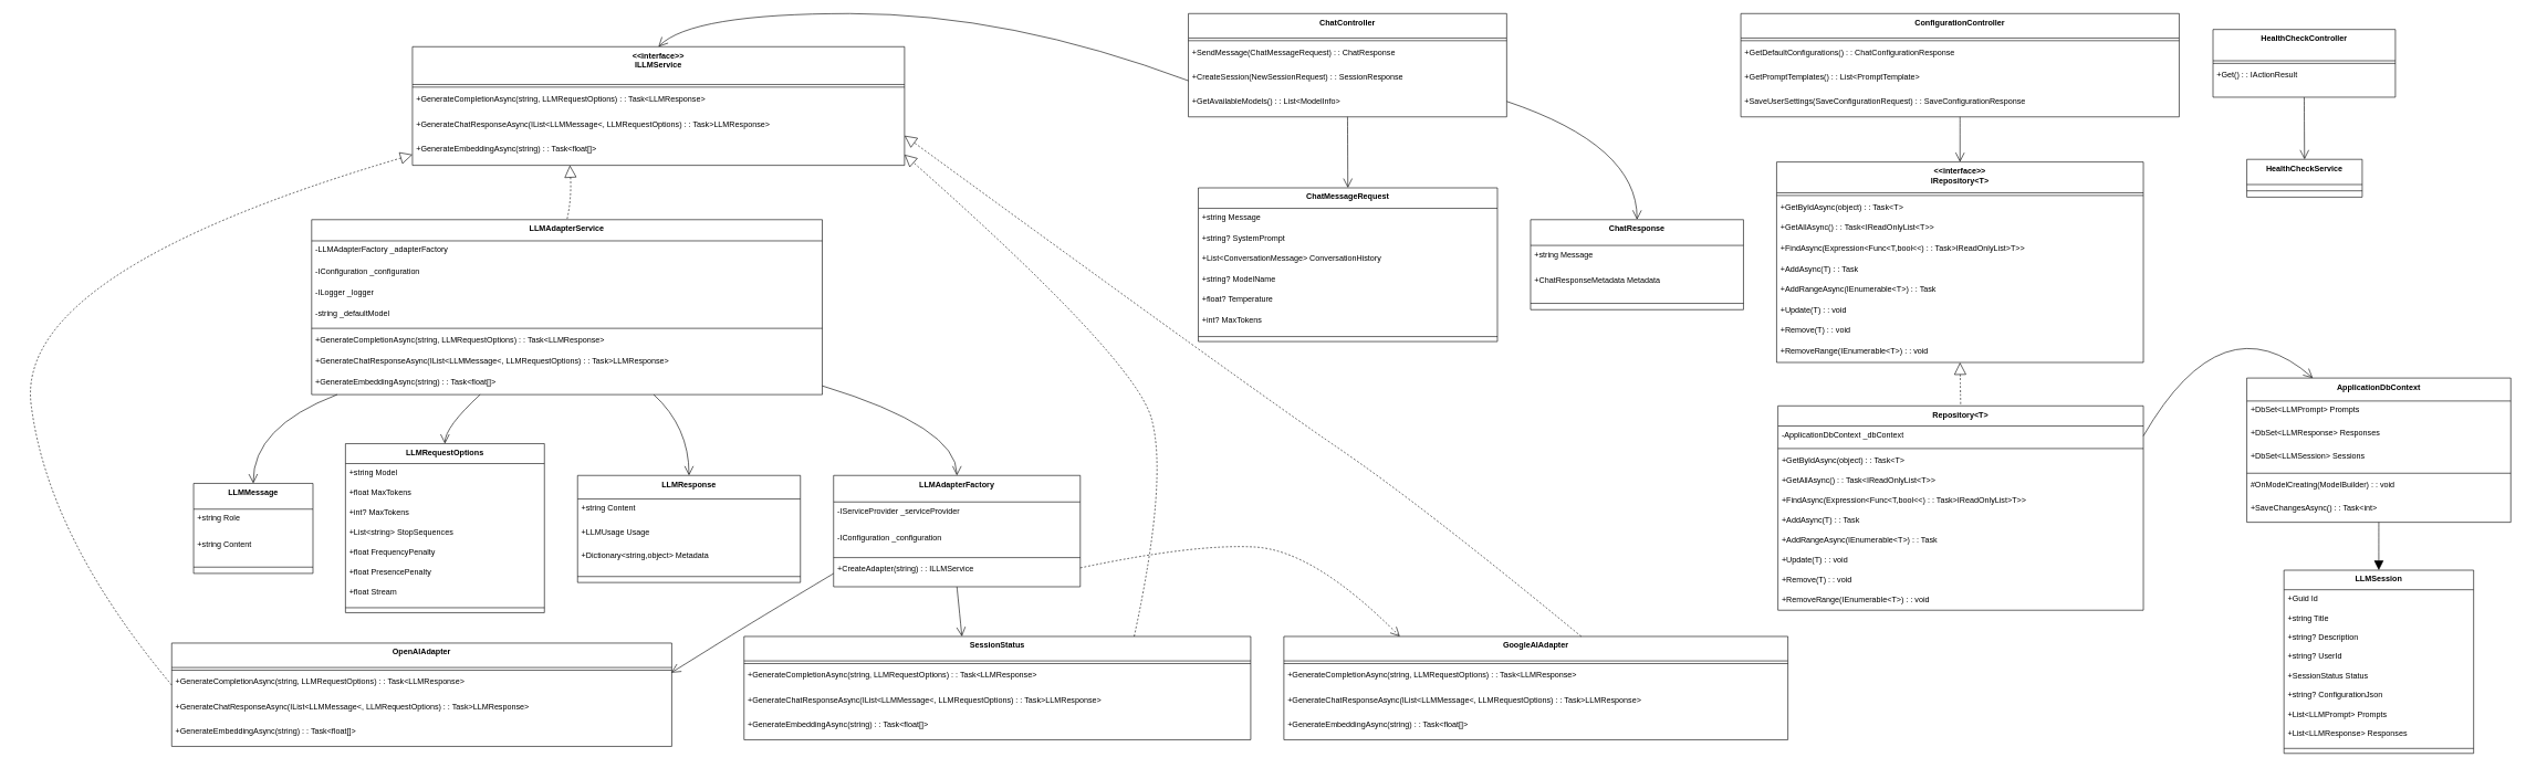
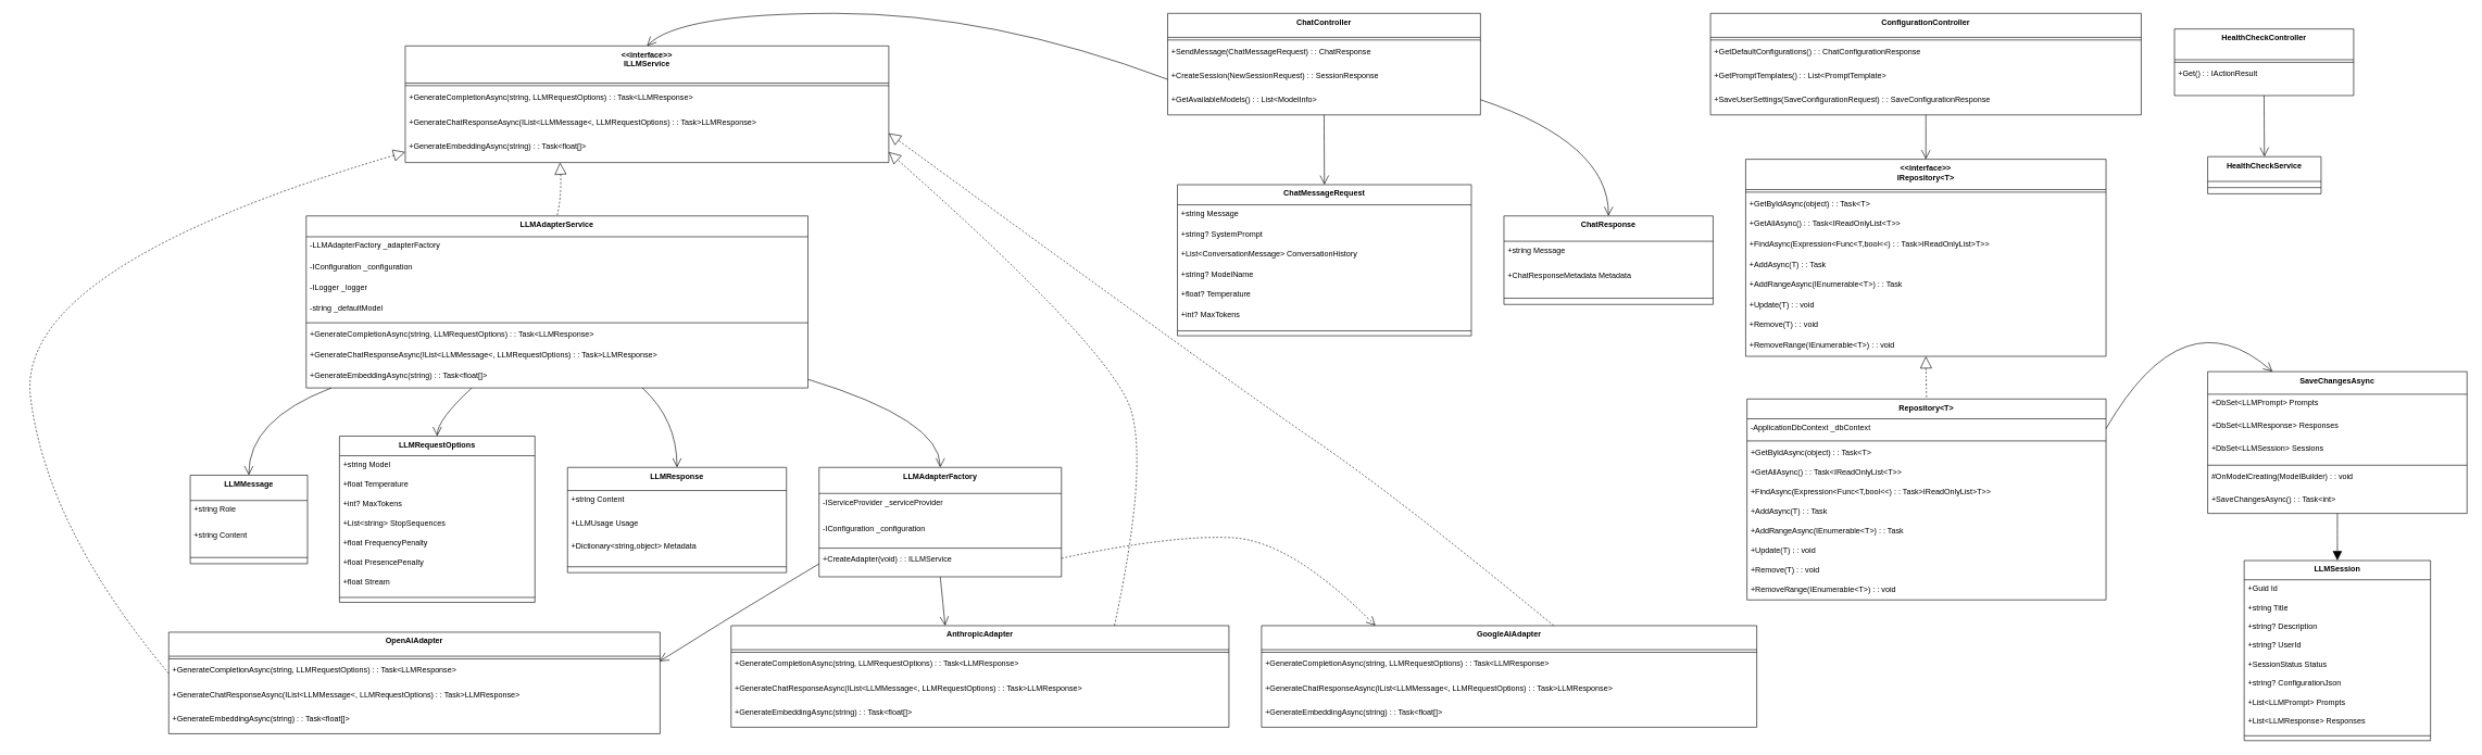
- <mxCell id="110" value="ApplicationDbContext" style="swimlane;fontStyle=1;align=center;verticalAlign=top;childLayout=stackLayout;horizontal=1;startSize=34.667;horizontalStack=0;resizeParent=1;resizeParentMax=0;resizeLast=0;collapsible=0;marginBottom=0;" vertex="1" parent="1"><mxGeometry x="3386" y="570" width="398" height="217.667" as="geometry" /></mxCell>
+ <mxCell id="110" value="SaveChangesAsync" style="swimlane;fontStyle=1;align=center;verticalAlign=top;childLayout=stackLayout;horizontal=1;startSize=34.667;horizontalStack=0;resizeParent=1;resizeParentMax=0;resizeLast=0;collapsible=0;marginBottom=0;" vertex="1" parent="1"><mxGeometry x="3386" y="570" width="398" height="217.667" as="geometry" /></mxCell>
- <mxCell id="55" value="+float MaxTokens" style="text;strokeColor=none;fillColor=none;align=left;verticalAlign=top;spacingLeft=4;spacingRight=4;overflow=hidden;rotatable=0;points=[[0,0.5],[1,0.5]];portConstraint=eastwest;" vertex="1" parent="53"><mxGeometry y="60.118" width="300" height="30" as="geometry" /></mxCell>
+ <mxCell id="55" value="+float Temperature" style="text;strokeColor=none;fillColor=none;align=left;verticalAlign=top;spacingLeft=4;spacingRight=4;overflow=hidden;rotatable=0;points=[[0,0.5],[1,0.5]];portConstraint=eastwest;" vertex="1" parent="53"><mxGeometry y="60.118" width="300" height="30" as="geometry" /></mxCell>
- <mxCell id="33" value="+CreateAdapter(string) : : ILLMService" style="text;strokeColor=none;fillColor=none;align=left;verticalAlign=top;spacingLeft=4;spacingRight=4;overflow=hidden;rotatable=0;points=[[0,0.5],[1,0.5]];portConstraint=eastwest;" vertex="1" parent="29"><mxGeometry y="128" width="372" height="40" as="geometry" /></mxCell>
+ <mxCell id="33" value="+CreateAdapter(void) : : ILLMService" style="text;strokeColor=none;fillColor=none;align=left;verticalAlign=top;spacingLeft=4;spacingRight=4;overflow=hidden;rotatable=0;points=[[0,0.5],[1,0.5]];portConstraint=eastwest;" vertex="1" parent="29"><mxGeometry y="128" width="372" height="40" as="geometry" /></mxCell>
- <mxCell id="39" value="SessionStatus" style="swimlane;fontStyle=1;align=center;verticalAlign=top;childLayout=stackLayout;horizontal=1;startSize=36.889;horizontalStack=0;resizeParent=1;resizeParentMax=0;resizeLast=0;collapsible=0;marginBottom=0;" vertex="1" parent="1"><mxGeometry x="1120" y="960" width="764" height="155.889" as="geometry" /></mxCell>
+ <mxCell id="39" value="AnthropicAdapter" style="swimlane;fontStyle=1;align=center;verticalAlign=top;childLayout=stackLayout;horizontal=1;startSize=36.889;horizontalStack=0;resizeParent=1;resizeParentMax=0;resizeLast=0;collapsible=0;marginBottom=0;" vertex="1" parent="1"><mxGeometry x="1120" y="960" width="764" height="155.889" as="geometry" /></mxCell>
